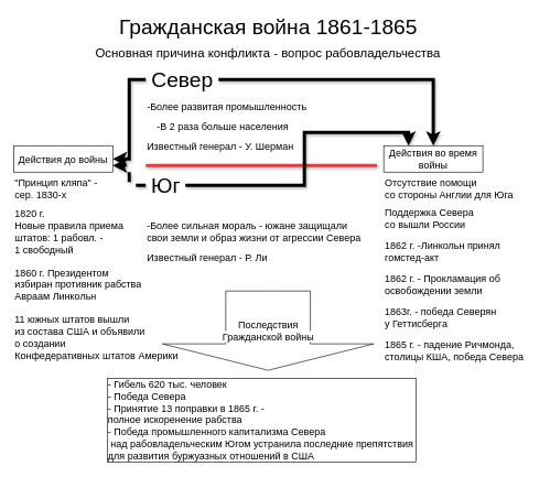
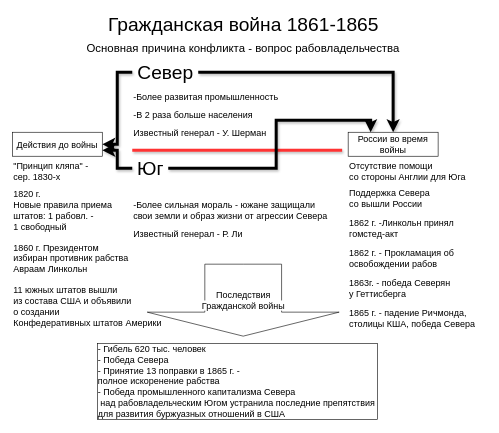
- <mxCell id="14" value="-В 2 раза больше населения" style="text;html=1;align=left;verticalAlign=middle;resizable=0;points=[];autosize=1;strokeColor=none;fontSize=15;" vertex="1" parent="1"><mxGeometry x="235" y="180" width="210" height="20" as="geometry" /></mxCell>
+ <mxCell id="14" value="-В 2 раза больше населения" style="text;html=1;align=left;verticalAlign=middle;resizable=0;points=[];autosize=1;strokeColor=none;fontSize=15;" vertex="1" parent="1"><mxGeometry x="220" y="180" width="210" height="20" as="geometry" /></mxCell>
- <mxCell id="17" value="Действия во время войны" style="rounded=0;whiteSpace=wrap;html=1;fontSize=15;" vertex="1" parent="1"><mxGeometry x="580" y="220" width="150" height="40" as="geometry" /></mxCell>
+ <mxCell id="17" value="России во время войны" style="rounded=0;whiteSpace=wrap;html=1;fontSize=15;" vertex="1" parent="1"><mxGeometry x="580" y="220" width="150" height="40" as="geometry" /></mxCell>
- <mxCell id="6" style="edgeStyle=orthogonalEdgeStyle;rounded=0;comic=0;sketch=0;jumpSize=7;orthogonalLoop=1;jettySize=auto;html=1;entryX=1;entryY=0.75;entryDx=0;entryDy=0;shadow=1;fontSize=15;strokeWidth=5;dashed=1;" edge="1" parent="1" source="8" target="11"><mxGeometry relative="1" as="geometry" /></mxCell>
+ <mxCell id="6" style="edgeStyle=orthogonalEdgeStyle;rounded=0;comic=0;sketch=0;jumpSize=7;orthogonalLoop=1;jettySize=auto;html=1;entryX=1;entryY=0.75;entryDx=0;entryDy=0;shadow=1;fontSize=15;strokeWidth=5;" edge="1" parent="1" source="8" target="11"><mxGeometry relative="1" as="geometry" /></mxCell>
- <mxCell id="27" value="1862 г. - Прокламация об &lt;br&gt;освобождении земли" style="text;html=1;align=left;verticalAlign=middle;resizable=0;points=[];autosize=1;strokeColor=none;fontSize=15;" vertex="1" parent="1"><mxGeometry x="580" y="410" width="190" height="40" as="geometry" /></mxCell>
+ <mxCell id="27" value="1862 г. - Прокламация об &lt;br&gt;освобождении рабов" style="text;html=1;align=left;verticalAlign=middle;resizable=0;points=[];autosize=1;strokeColor=none;fontSize=15;" vertex="1" parent="1"><mxGeometry x="580" y="410" width="190" height="40" as="geometry" /></mxCell>
